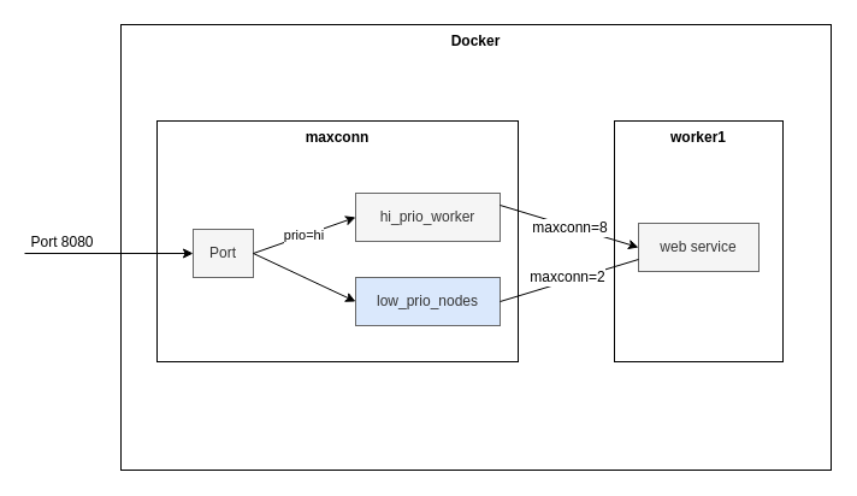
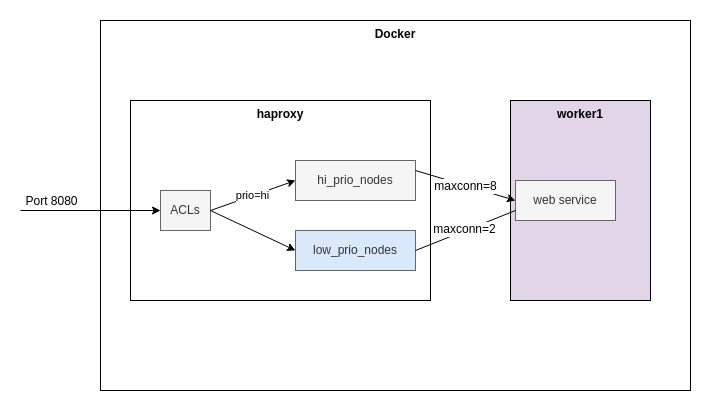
- <mxCell id="3" value="&lt;b&gt;maxconn&lt;/b&gt;" style="rounded=0;whiteSpace=wrap;html=1;horizontal=1;labelPosition=center;verticalLabelPosition=middle;align=center;verticalAlign=top;shadow=0;comic=0;" vertex="1" parent="1"><mxGeometry x="130" y="100" width="300" height="200" as="geometry" /></mxCell>
+ <mxCell id="3" value="&lt;b&gt;haproxy&lt;/b&gt;" style="rounded=0;whiteSpace=wrap;html=1;horizontal=1;labelPosition=center;verticalLabelPosition=middle;align=center;verticalAlign=top;shadow=0;comic=0;" vertex="1" parent="1"><mxGeometry x="130" y="100" width="300" height="200" as="geometry" /></mxCell>
- <mxCell id="12" value="&lt;b&gt;worker1&lt;/b&gt;" style="rounded=0;whiteSpace=wrap;html=1;comic=0;verticalAlign=top;" vertex="1" parent="1"><mxGeometry x="510" y="100" width="140" height="200" as="geometry" /></mxCell>
+ <mxCell id="12" value="&lt;b&gt;worker1&lt;/b&gt;" style="rounded=0;whiteSpace=wrap;html=1;comic=0;verticalAlign=top;fillColor=#e1d5e7;" vertex="1" parent="1"><mxGeometry x="510" y="100" width="140" height="200" as="geometry" /></mxCell>
- <mxCell id="4" value="hi_prio_worker" style="rounded=0;whiteSpace=wrap;html=1;comic=0;fillColor=#f5f5f5;strokeColor=#666666;fontColor=#333333;" vertex="1" parent="1"><mxGeometry x="295" y="160" width="120" height="40" as="geometry" /></mxCell>
+ <mxCell id="4" value="hi_prio_nodes" style="rounded=0;whiteSpace=wrap;html=1;comic=0;fillColor=#f5f5f5;strokeColor=#666666;fontColor=#333333;" vertex="1" parent="1"><mxGeometry x="295" y="160" width="120" height="40" as="geometry" /></mxCell>
- <mxCell id="13" value="web service" style="rounded=0;whiteSpace=wrap;html=1;comic=0;fillColor=#f5f5f5;strokeColor=#666666;fontColor=#333333;" vertex="1" parent="1"><mxGeometry x="530" y="185" width="100" height="40" as="geometry" /></mxCell>
+ <mxCell id="13" value="web service" style="rounded=0;whiteSpace=wrap;html=1;comic=0;fillColor=#f5f5f5;strokeColor=#666666;fontColor=#333333;" vertex="1" parent="1"><mxGeometry x="515" y="180" width="100" height="40" as="geometry" /></mxCell>
- <mxCell id="6" value="Port" style="rounded=0;whiteSpace=wrap;html=1;comic=0;fillColor=#f5f5f5;strokeColor=#666666;fontColor=#333333;" vertex="1" parent="1"><mxGeometry x="160" y="190" width="50" height="40" as="geometry" /></mxCell>
+ <mxCell id="6" value="ACLs" style="rounded=0;whiteSpace=wrap;html=1;comic=0;fillColor=#f5f5f5;strokeColor=#666666;fontColor=#333333;" vertex="1" parent="1"><mxGeometry x="160" y="190" width="50" height="40" as="geometry" /></mxCell>
